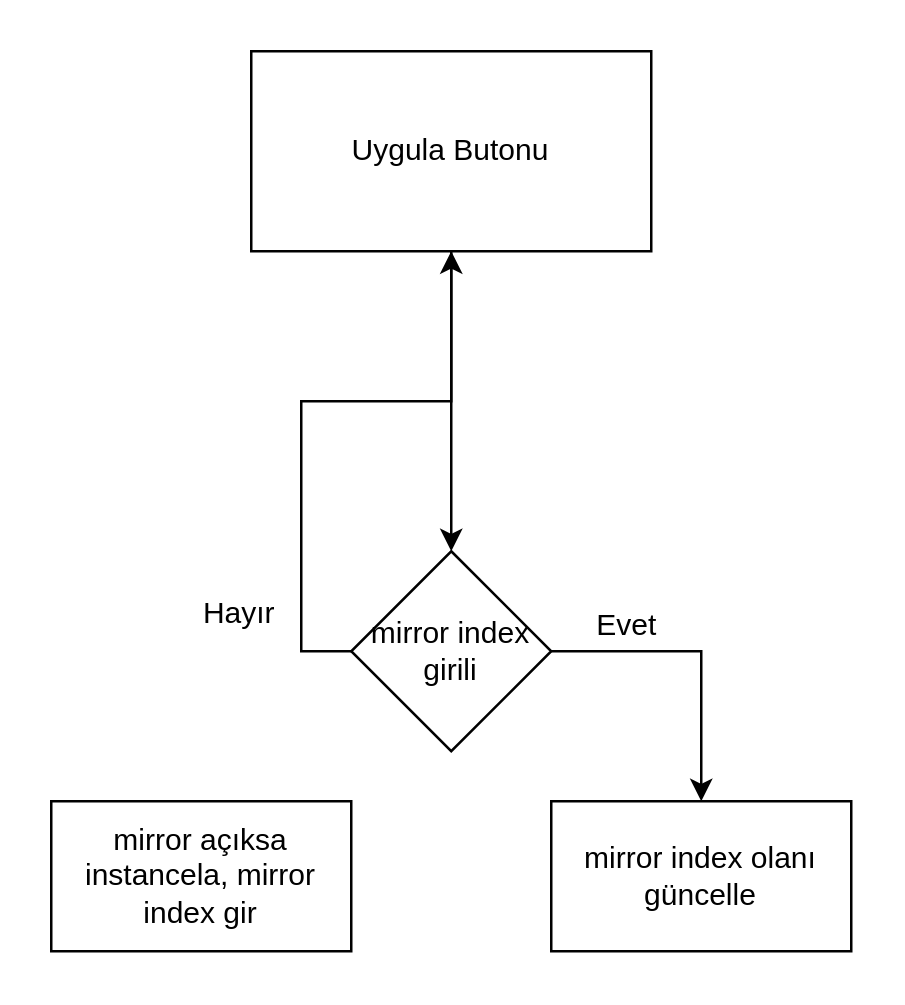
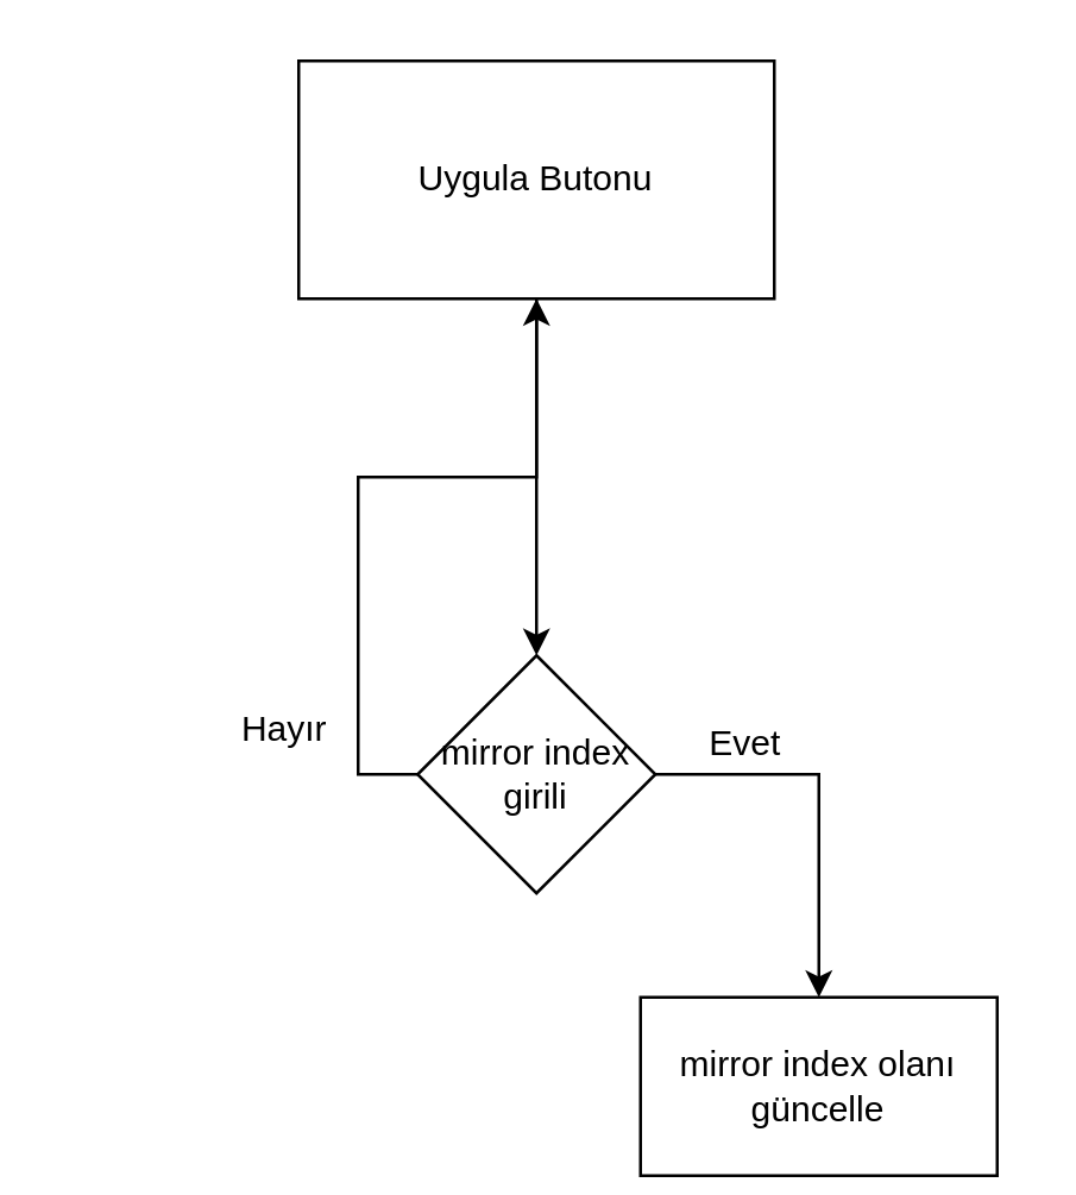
- <mxCell id="4" value="mirror açıksa instancela, mirror index gir" style="rounded=0;whiteSpace=wrap;html=1;" vertex="1" parent="1"><mxGeometry x="20" y="320" width="120" height="60" as="geometry" /></mxCell>
- <mxCell id="10" value="mirror index olanı güncelle" style="whiteSpace=wrap;html=1;" vertex="1" parent="1"><mxGeometry x="220" y="320" width="120" height="60" as="geometry" /></mxCell>
+ <mxCell id="10" value="mirror index olanı güncelle" style="whiteSpace=wrap;html=1;" vertex="1" parent="1"><mxGeometry x="215" y="335" width="120" height="60" as="geometry" /></mxCell>
